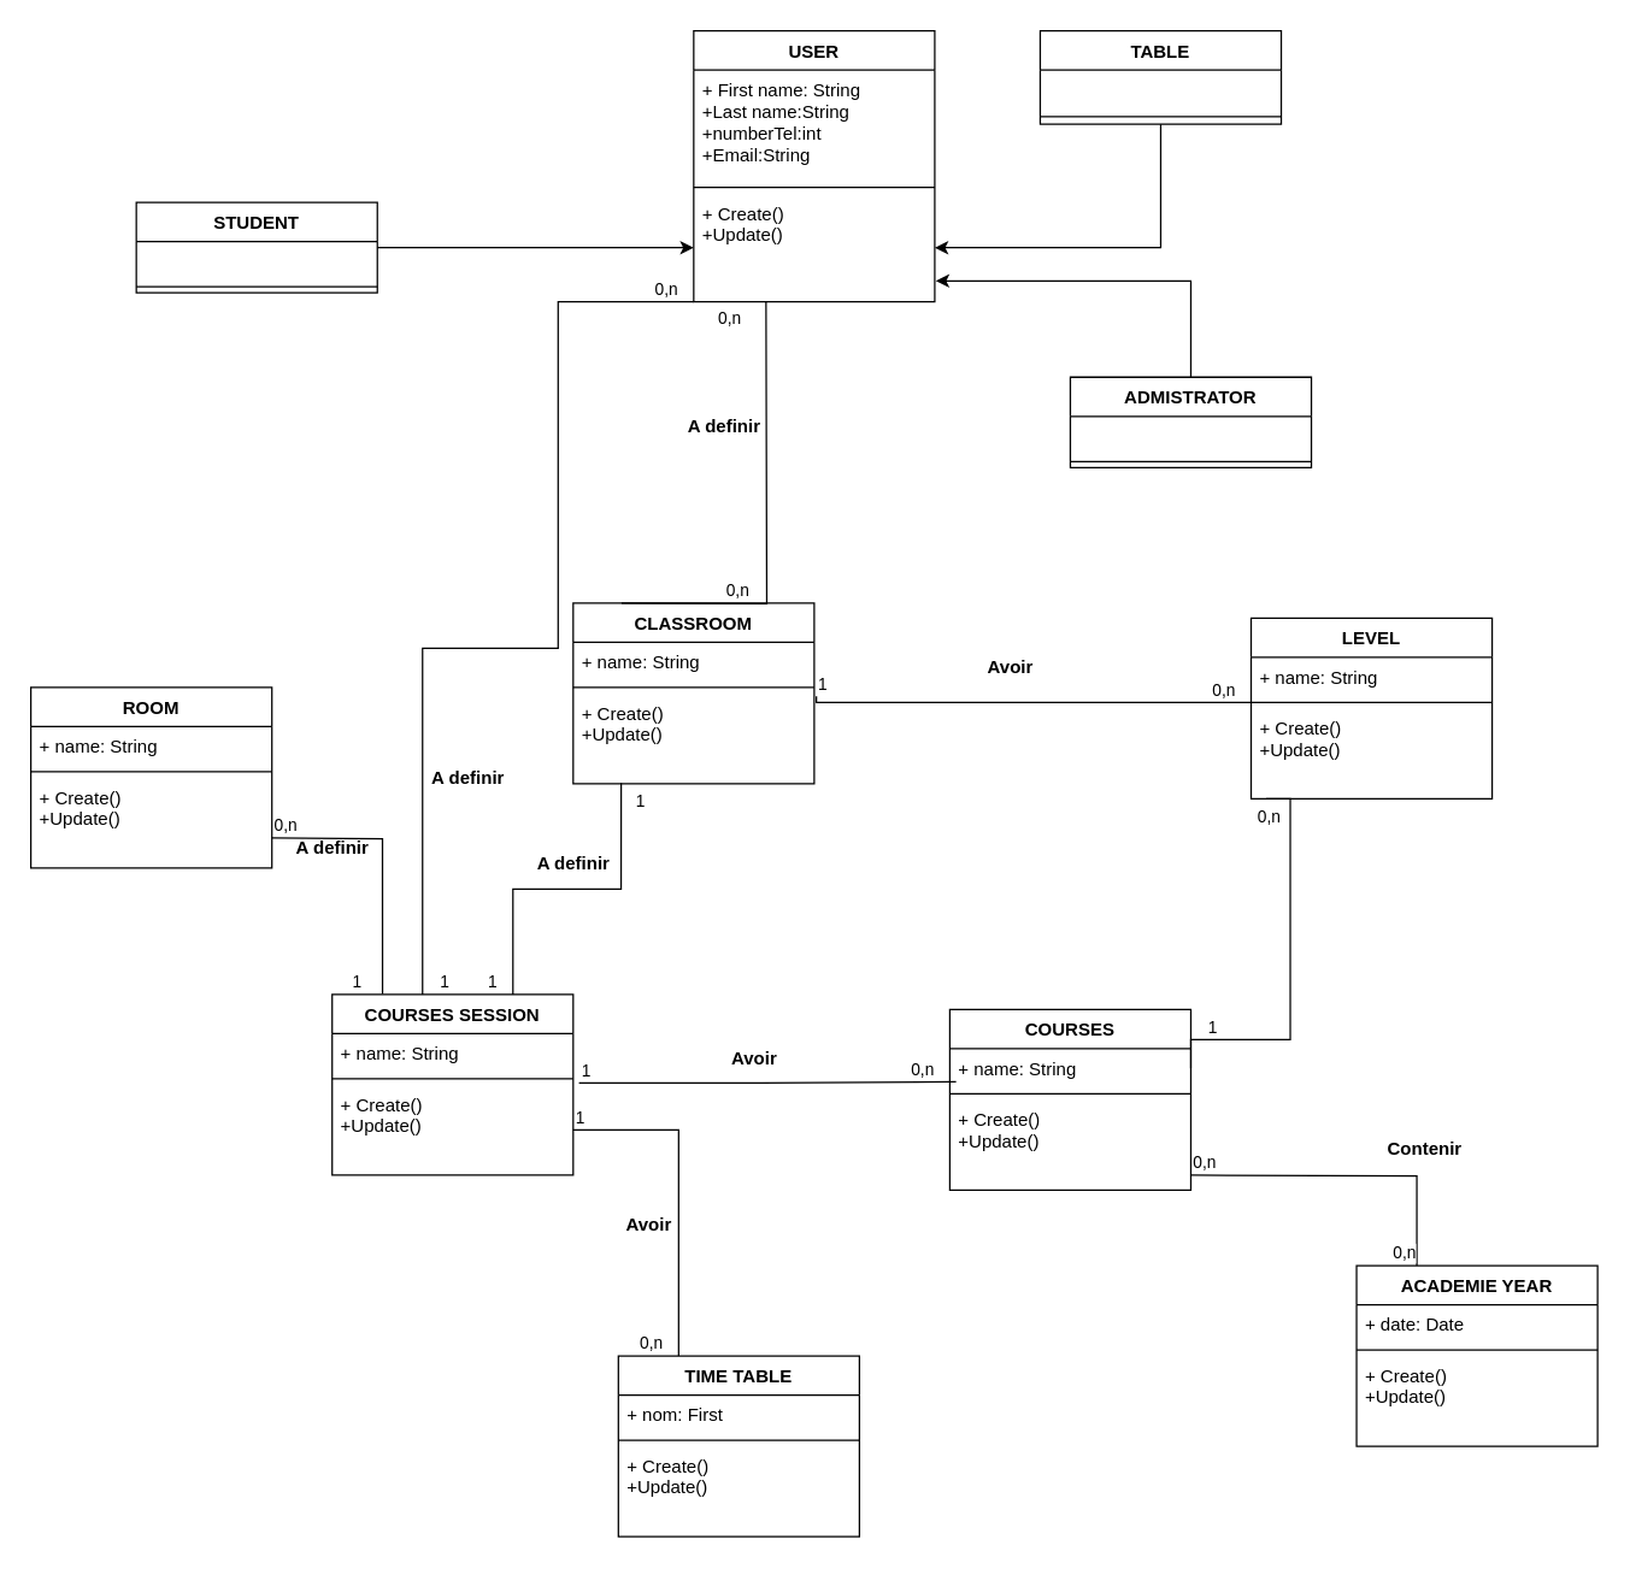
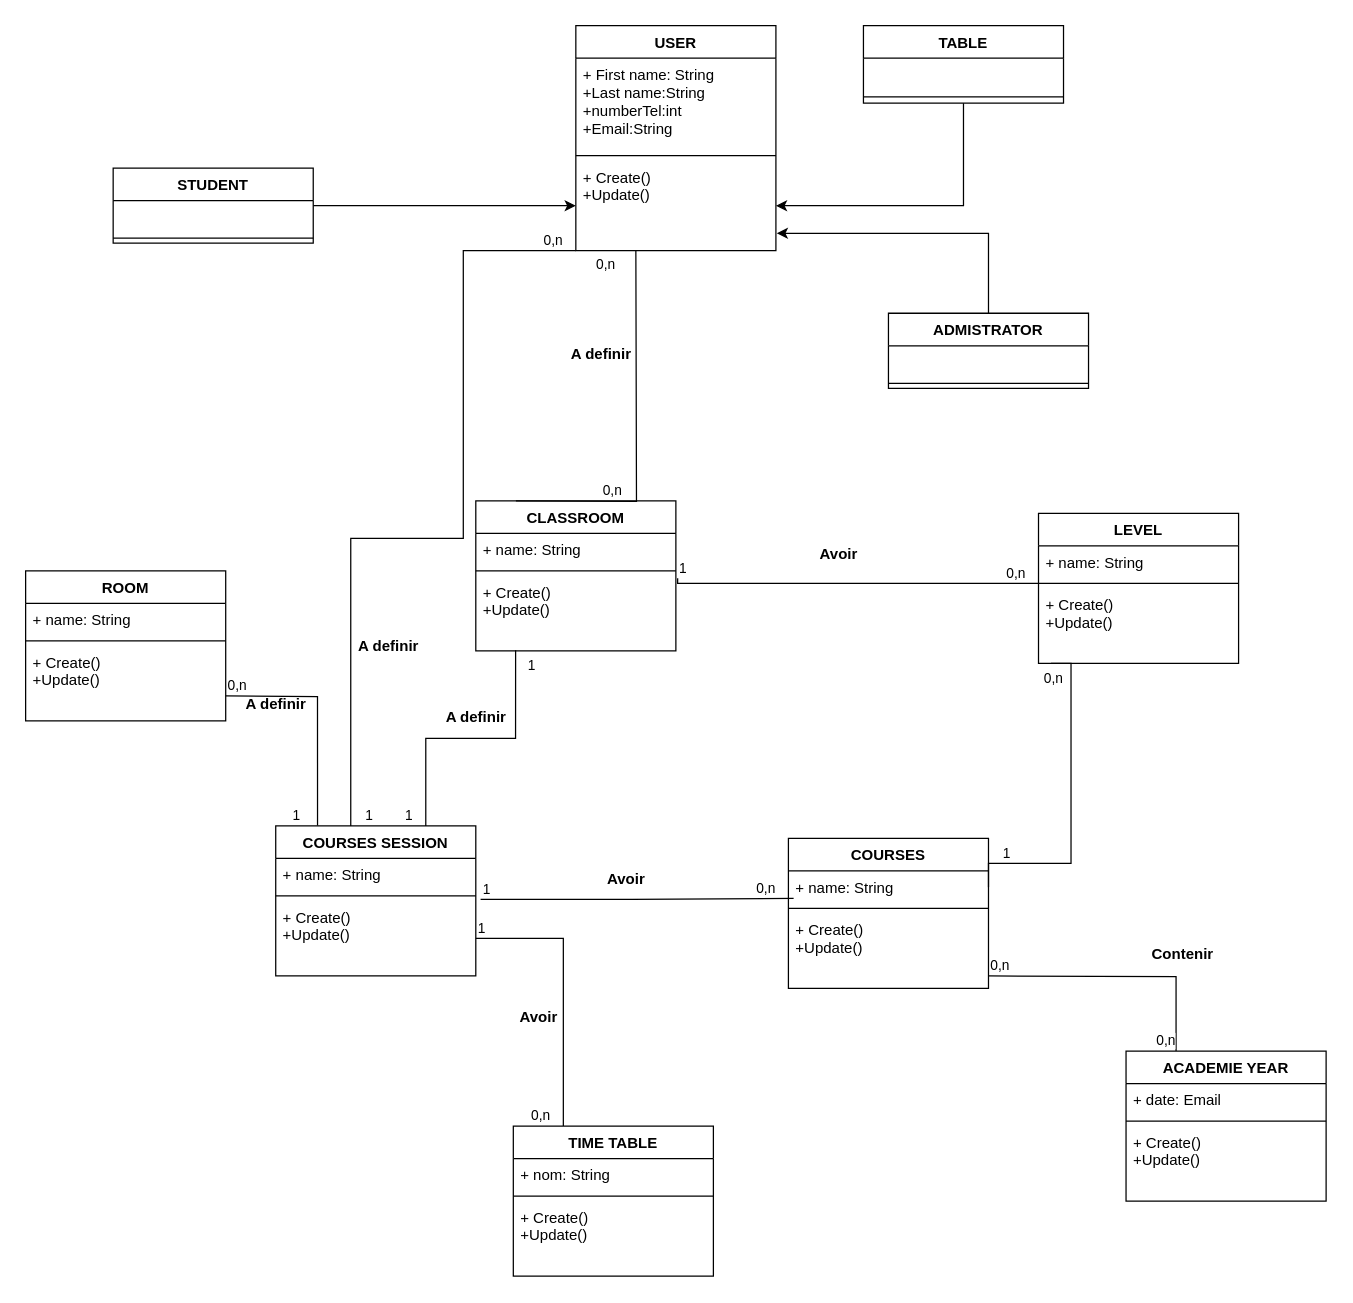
- <mxCell id="34" value="+ date: Date" style="text;strokeColor=none;fillColor=none;align=left;verticalAlign=top;spacingLeft=4;spacingRight=4;overflow=hidden;rotatable=0;points=[[0,0.5],[1,0.5]];portConstraint=eastwest;whiteSpace=wrap;html=1;" parent="33" vertex="1"><mxGeometry y="26" width="160" height="26" as="geometry" /></mxCell>
+ <mxCell id="34" value="+ date: Email" style="text;strokeColor=none;fillColor=none;align=left;verticalAlign=top;spacingLeft=4;spacingRight=4;overflow=hidden;rotatable=0;points=[[0,0.5],[1,0.5]];portConstraint=eastwest;whiteSpace=wrap;html=1;" parent="33" vertex="1"><mxGeometry y="26" width="160" height="26" as="geometry" /></mxCell>
- <mxCell id="42" value="+ nom: First&lt;div&gt;&lt;br&gt;&lt;/div&gt;&lt;div&gt;&lt;br&gt;&lt;/div&gt;" style="text;strokeColor=none;fillColor=none;align=left;verticalAlign=top;spacingLeft=4;spacingRight=4;overflow=hidden;rotatable=0;points=[[0,0.5],[1,0.5]];portConstraint=eastwest;whiteSpace=wrap;html=1;" parent="41" vertex="1"><mxGeometry y="26" width="160" height="26" as="geometry" /></mxCell>
+ <mxCell id="42" value="+ nom: String&lt;div&gt;&lt;br&gt;&lt;/div&gt;&lt;div&gt;&lt;br&gt;&lt;/div&gt;" style="text;strokeColor=none;fillColor=none;align=left;verticalAlign=top;spacingLeft=4;spacingRight=4;overflow=hidden;rotatable=0;points=[[0,0.5],[1,0.5]];portConstraint=eastwest;whiteSpace=wrap;html=1;" parent="41" vertex="1"><mxGeometry y="26" width="160" height="26" as="geometry" /></mxCell>
